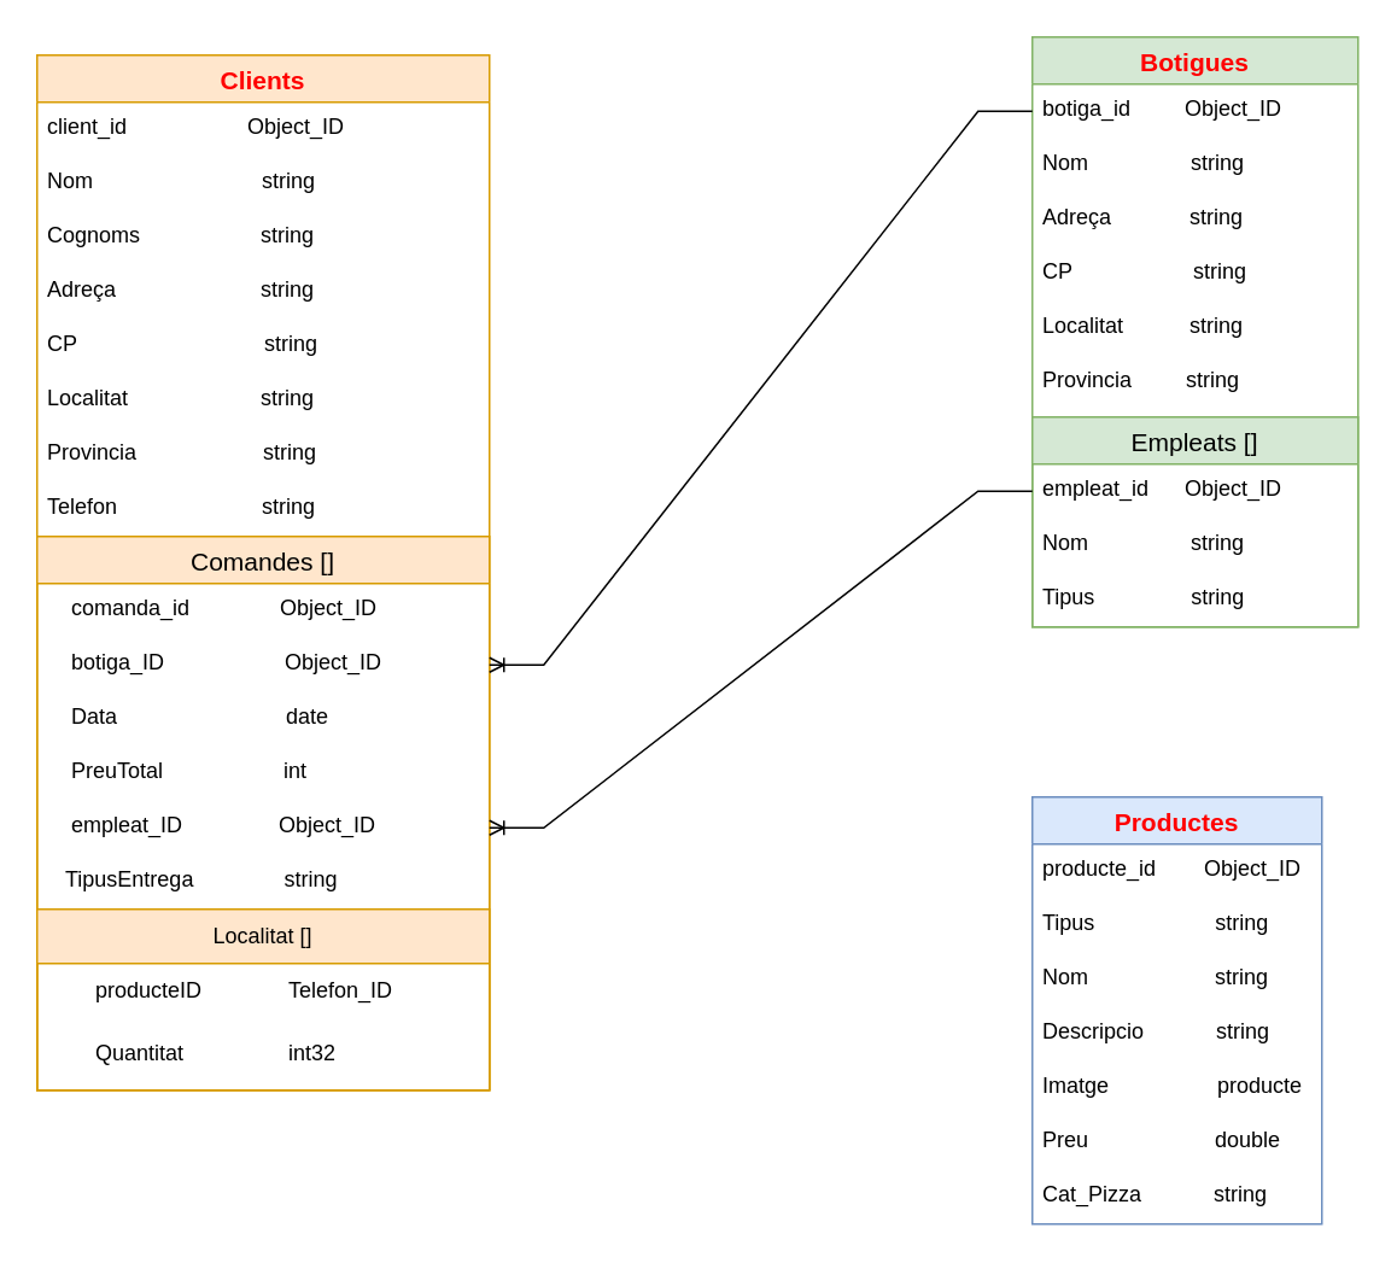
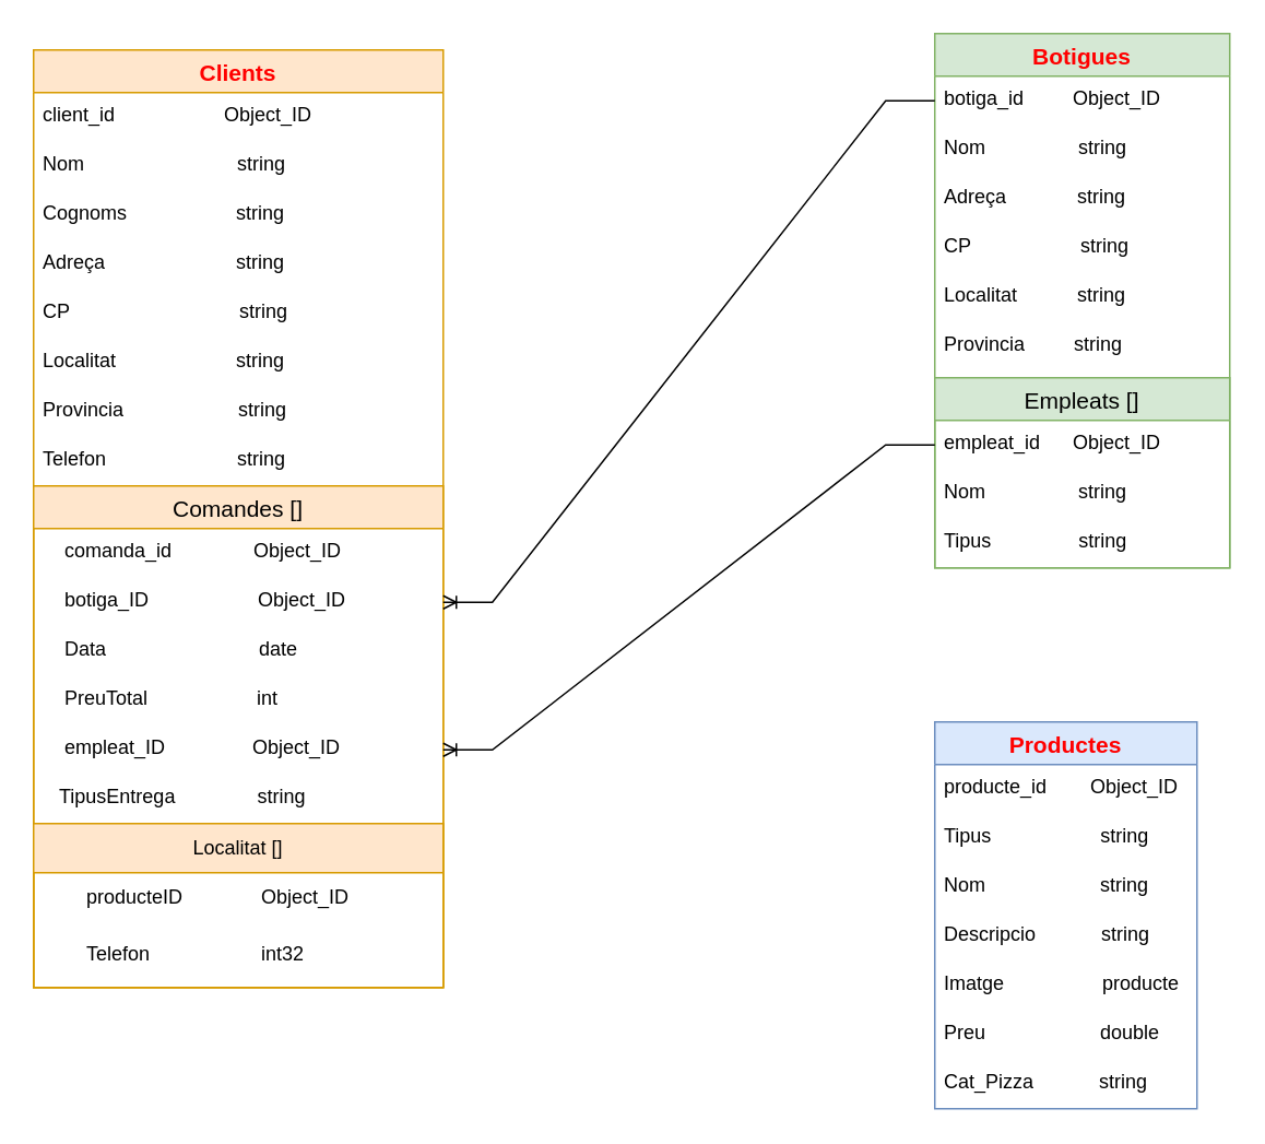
- <mxCell id="19" value="&lt;span style=&quot;white-space: pre;&quot;&gt;&#09;&lt;/span&gt;producteID&lt;span style=&quot;white-space: pre;&quot;&gt;&#09;&lt;span style=&quot;white-space: pre;&quot;&gt;&#09;&lt;/span&gt;&lt;/span&gt;Telefon_ID" style="text;strokeColor=none;fillColor=none;align=left;verticalAlign=middle;spacingLeft=4;spacingRight=4;overflow=hidden;points=[[0,0.5],[1,0.5]];portConstraint=eastwest;rotatable=0;whiteSpace=wrap;html=1;" parent="18" vertex="1"><mxGeometry y="30" width="250" height="30" as="geometry" /></mxCell>
+ <mxCell id="19" value="&lt;span style=&quot;white-space: pre;&quot;&gt;&#09;&lt;/span&gt;producteID&lt;span style=&quot;white-space: pre;&quot;&gt;&#09;&lt;span style=&quot;white-space: pre;&quot;&gt;&#09;&lt;/span&gt;&lt;/span&gt;Object_ID" style="text;strokeColor=none;fillColor=none;align=left;verticalAlign=middle;spacingLeft=4;spacingRight=4;overflow=hidden;points=[[0,0.5],[1,0.5]];portConstraint=eastwest;rotatable=0;whiteSpace=wrap;html=1;" parent="18" vertex="1"><mxGeometry y="30" width="250" height="30" as="geometry" /></mxCell>
- <mxCell id="20" value="&lt;span style=&quot;white-space: pre;&quot;&gt;&#09;&lt;/span&gt;Quantitat&lt;span style=&quot;white-space: pre;&quot;&gt;&#09;&lt;/span&gt;&lt;span style=&quot;white-space: pre;&quot;&gt;&#09;&lt;/span&gt;&amp;nbsp; &lt;span style=&quot;white-space: pre;&quot;&gt;&#09;&lt;/span&gt;int32" style="text;strokeColor=none;fillColor=none;align=left;verticalAlign=middle;spacingLeft=4;spacingRight=4;overflow=hidden;points=[[0,0.5],[1,0.5]];portConstraint=eastwest;rotatable=0;whiteSpace=wrap;html=1;" parent="18" vertex="1"><mxGeometry y="60" width="250" height="40" as="geometry" /></mxCell>
+ <mxCell id="20" value="&lt;span style=&quot;white-space: pre;&quot;&gt;&#09;&lt;/span&gt;Telefon&lt;span style=&quot;white-space: pre;&quot;&gt;&#09;&lt;/span&gt;&lt;span style=&quot;white-space: pre;&quot;&gt;&#09;&lt;/span&gt;&amp;nbsp; &lt;span style=&quot;white-space: pre;&quot;&gt;&#09;&lt;/span&gt;int32" style="text;strokeColor=none;fillColor=none;align=left;verticalAlign=middle;spacingLeft=4;spacingRight=4;overflow=hidden;points=[[0,0.5],[1,0.5]];portConstraint=eastwest;rotatable=0;whiteSpace=wrap;html=1;" parent="18" vertex="1"><mxGeometry y="60" width="250" height="40" as="geometry" /></mxCell>
